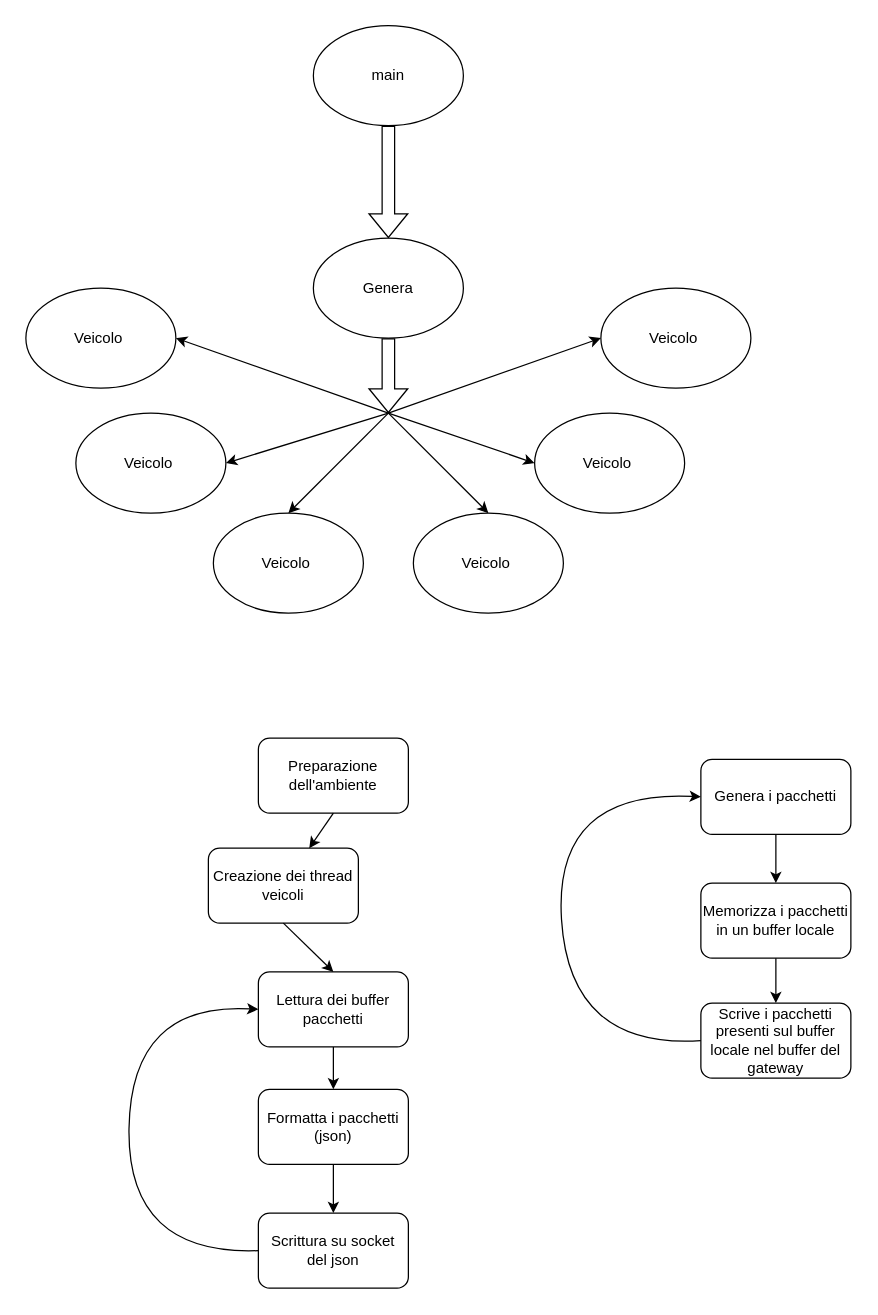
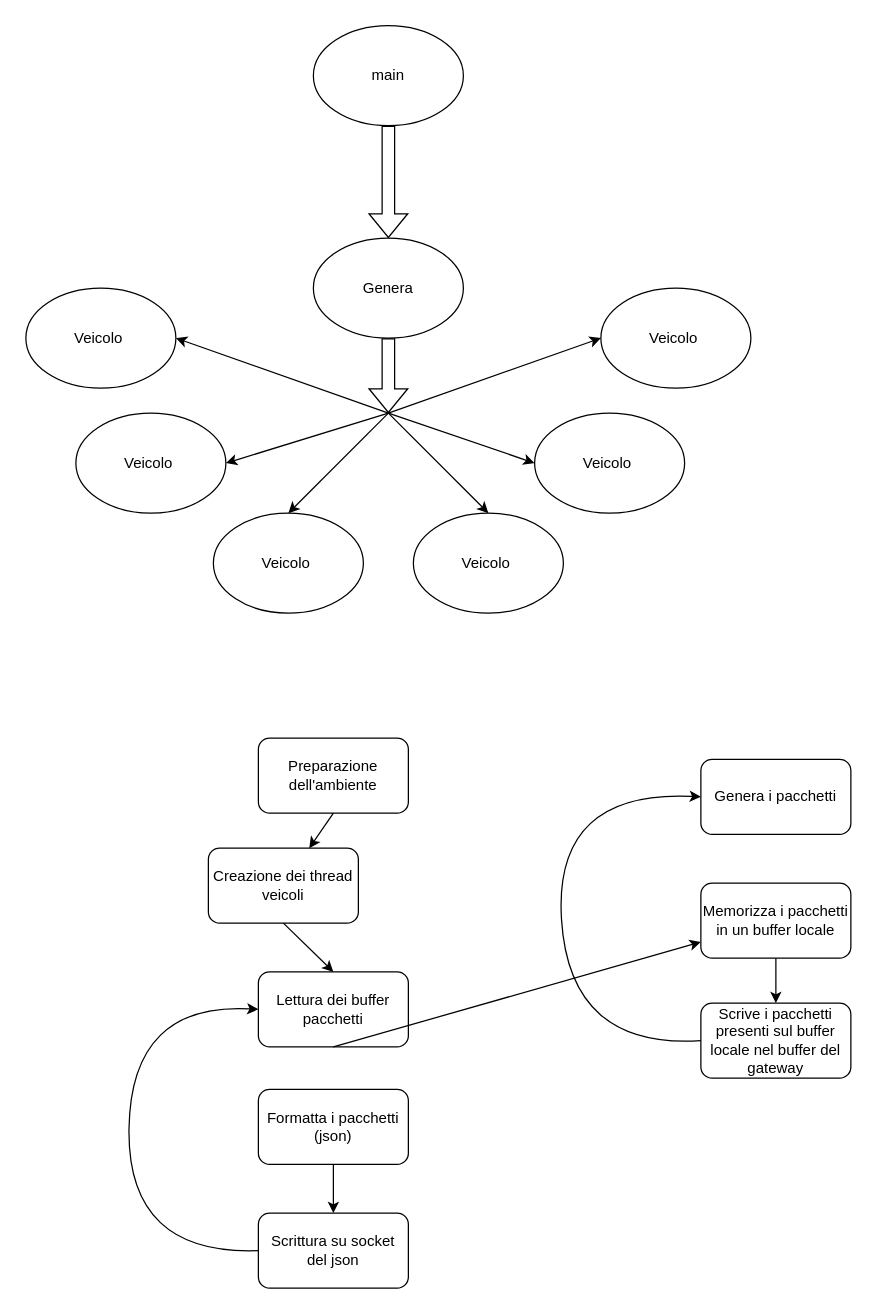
- <mxCell id="31" value="" style="endArrow=classic;html=1;rounded=0;exitX=0.5;exitY=1;exitDx=0;exitDy=0;" edge="1" parent="1" source="28" target="29"><mxGeometry width="50" height="50" relative="1" as="geometry"><mxPoint x="635" y="853" as="sourcePoint" /><mxPoint x="685" y="803" as="targetPoint" /></mxGeometry></mxCell>
- <mxCell id="25" value="" style="endArrow=classic;html=1;rounded=0;exitX=0.5;exitY=1;exitDx=0;exitDy=0;entryX=0.5;entryY=0;entryDx=0;entryDy=0;" edge="1" parent="1" source="20" target="21"><mxGeometry width="50" height="50" relative="1" as="geometry"><mxPoint x="409" y="758" as="sourcePoint" /><mxPoint x="409" y="791" as="targetPoint" /></mxGeometry></mxCell>
+ <mxCell id="25" value="" style="endArrow=classic;html=1;rounded=0;exitX=0.5;exitY=1;exitDx=0;exitDy=0;" edge="1" parent="1" source="20" target="29"><mxGeometry width="50" height="50" relative="1" as="geometry"><mxPoint x="409" y="758" as="sourcePoint" /><mxPoint x="409" y="791" as="targetPoint" /></mxGeometry></mxCell>
